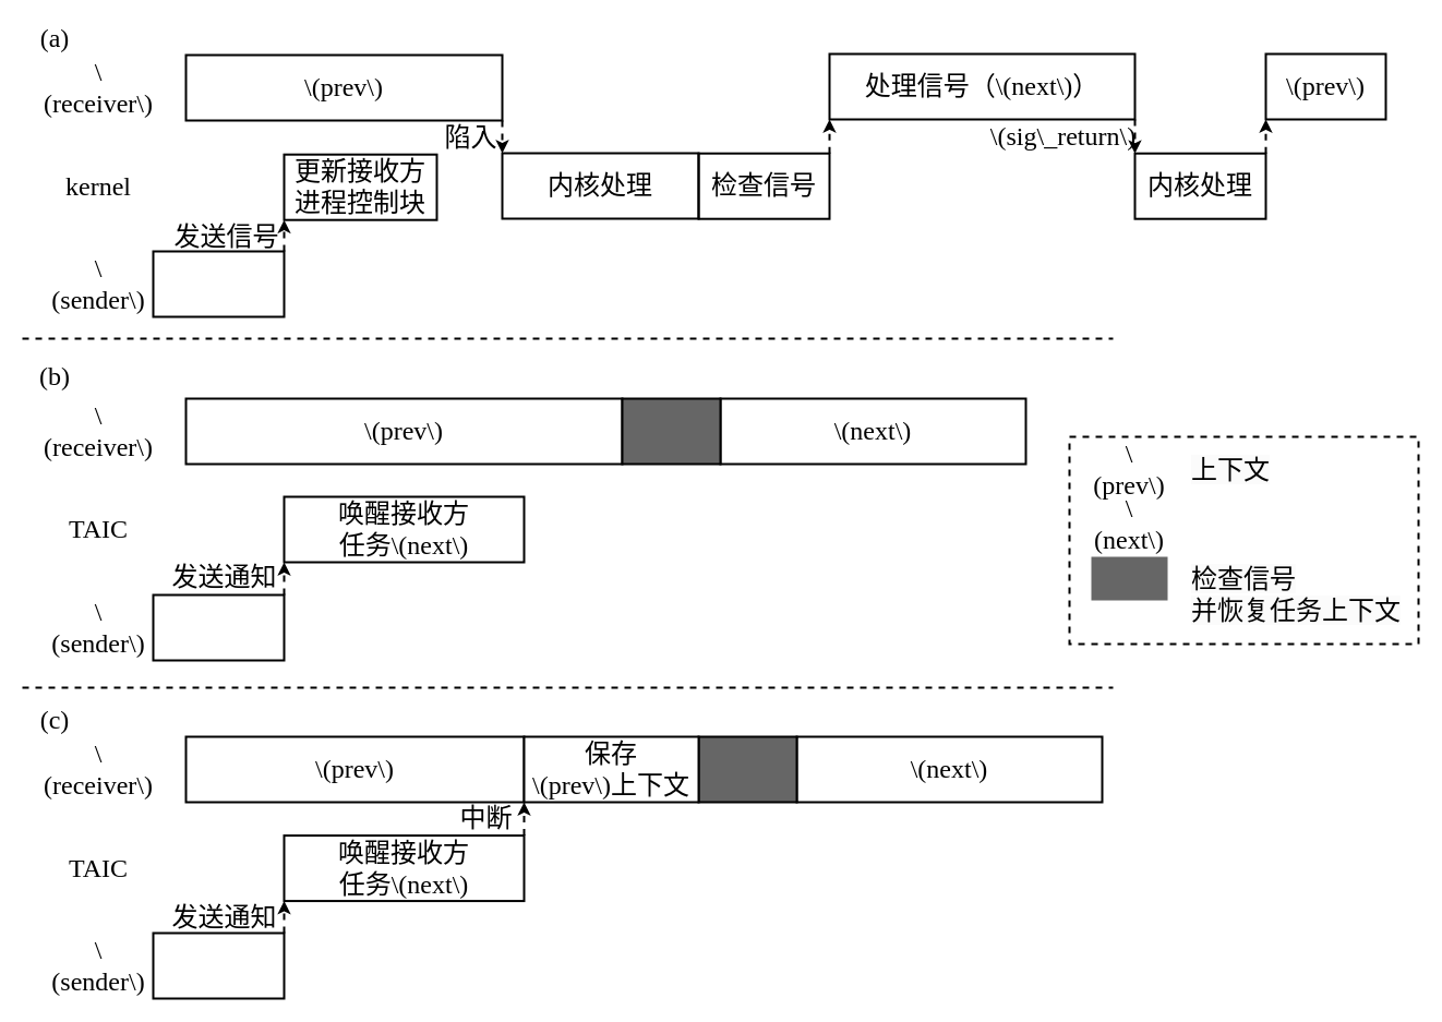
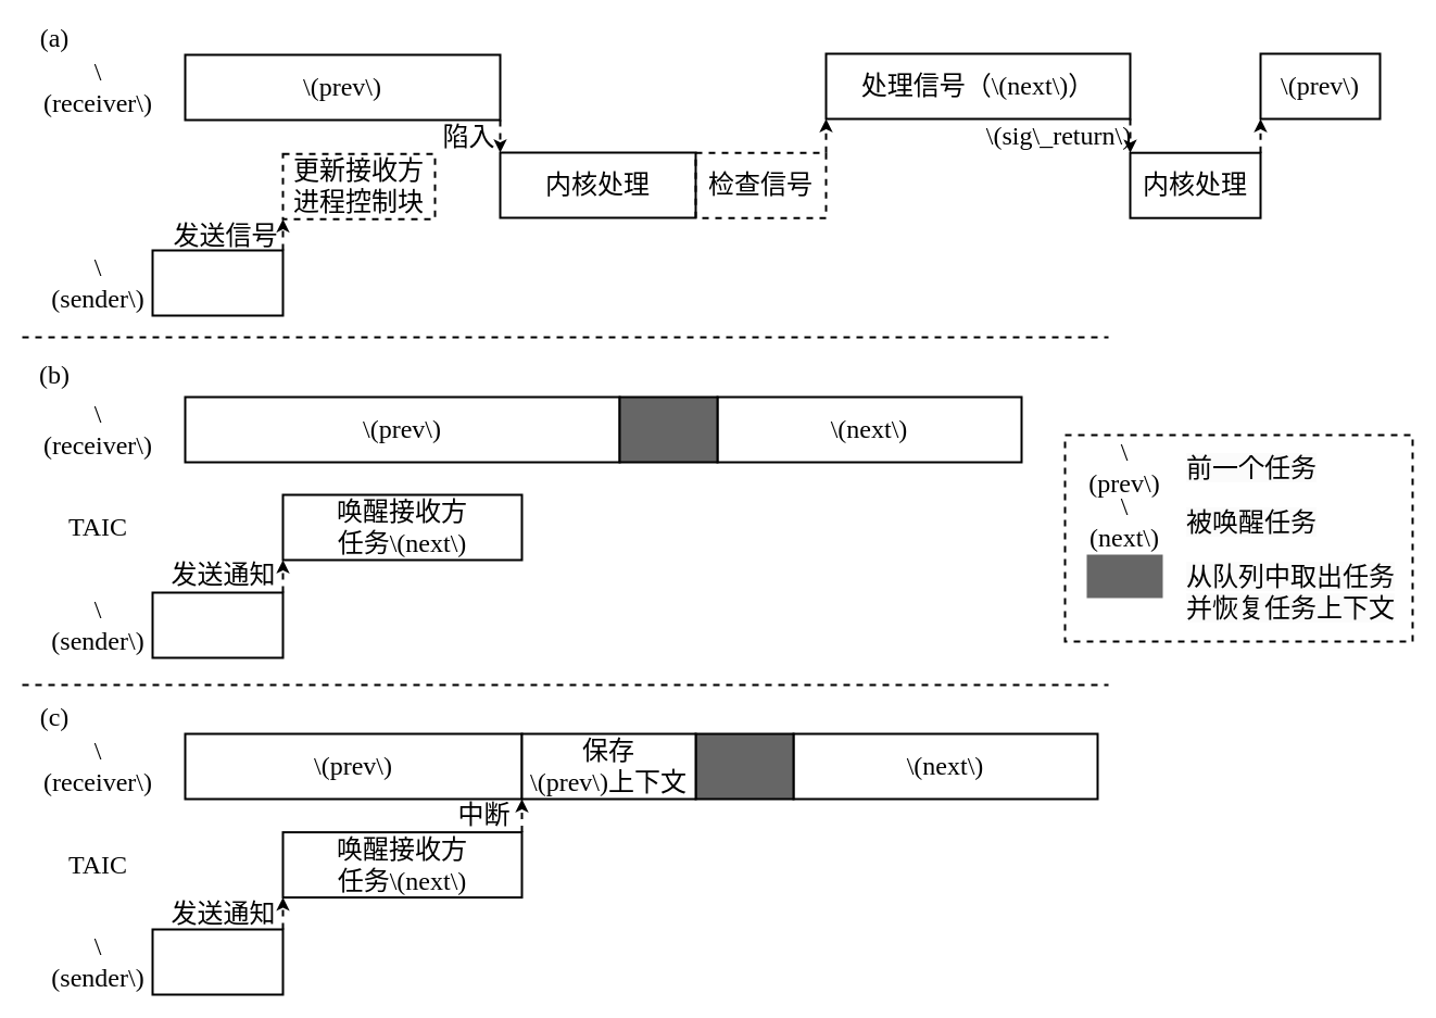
- <mxCell id="23" value="&lt;font face=&quot;宋体&quot;&gt;&lt;span style=&quot;font-size: 24px;&quot;&gt;检查信号&lt;/span&gt;&lt;/font&gt;" style="rounded=0;whiteSpace=wrap;html=1;strokeWidth=2;fillColor=none;" vertex="1" parent="1"><mxGeometry x="640" y="140.2" width="120" height="60" as="geometry" /></mxCell>
+ <mxCell id="23" value="&lt;font face=&quot;宋体&quot;&gt;&lt;span style=&quot;font-size: 24px;&quot;&gt;检查信号&lt;/span&gt;&lt;/font&gt;" style="rounded=0;whiteSpace=wrap;html=1;strokeWidth=2;fillColor=none;dashed=1;" vertex="1" parent="1"><mxGeometry x="640" y="140.2" width="120" height="60" as="geometry" /></mxCell>
- <mxCell id="16" value="&lt;span style=&quot;font-size: 24px;&quot;&gt;&lt;font face=&quot;Times New Roman&quot;&gt;kernel&lt;/font&gt;&lt;/span&gt;" style="text;html=1;align=center;verticalAlign=middle;whiteSpace=wrap;rounded=0;" vertex="1" parent="1"><mxGeometry x="60" y="156.2" width="60" height="30" as="geometry" /></mxCell>
- <mxCell id="20" value="&lt;font style=&quot;font-size: 24px;&quot; face=&quot;宋体&quot;&gt;更新接收方进程控制块&lt;/font&gt;" style="rounded=0;whiteSpace=wrap;html=1;strokeWidth=2;fillColor=none;" vertex="1" parent="1"><mxGeometry x="260" y="141.2" width="140" height="60" as="geometry" /></mxCell>
+ <mxCell id="20" value="&lt;font style=&quot;font-size: 24px;&quot; face=&quot;宋体&quot;&gt;更新接收方进程控制块&lt;/font&gt;" style="rounded=0;whiteSpace=wrap;html=1;strokeWidth=2;fillColor=none;dashed=1;" vertex="1" parent="1"><mxGeometry x="260" y="141.2" width="140" height="60" as="geometry" /></mxCell>
- <mxCell id="50" value="&lt;span style=&quot;color: rgb(0, 0, 0); font-size: 24px; font-style: normal; font-variant-ligatures: normal; font-variant-caps: normal; font-weight: 400; letter-spacing: normal; orphans: 2; text-align: center; text-indent: 0px; text-transform: none; widows: 2; word-spacing: 0px; -webkit-text-stroke-width: 0px; white-space: nowrap; background-color: rgb(251, 251, 251); text-decoration-thickness: initial; text-decoration-style: initial; text-decoration-color: initial; float: none; display: inline !important;&quot;&gt;&lt;font face=&quot;宋体&quot;&gt;上下文&lt;/font&gt;&lt;/span&gt;" style="text;whiteSpace=wrap;html=1;strokeColor=none;" vertex="1" parent="1"><mxGeometry x="1090" y="410" width="130" height="40" as="geometry" /></mxCell>
+ <mxCell id="50" value="&lt;span style=&quot;color: rgb(0, 0, 0); font-size: 24px; font-style: normal; font-variant-ligatures: normal; font-variant-caps: normal; font-weight: 400; letter-spacing: normal; orphans: 2; text-align: center; text-indent: 0px; text-transform: none; widows: 2; word-spacing: 0px; -webkit-text-stroke-width: 0px; white-space: nowrap; background-color: rgb(251, 251, 251); text-decoration-thickness: initial; text-decoration-style: initial; text-decoration-color: initial; float: none; display: inline !important;&quot;&gt;&lt;font face=&quot;宋体&quot;&gt;前一个任务&lt;/font&gt;&lt;/span&gt;" style="text;whiteSpace=wrap;html=1;strokeColor=none;" vertex="1" parent="1"><mxGeometry x="1090" y="410" width="130" height="40" as="geometry" /></mxCell>
+ <mxCell id="51" value="&lt;span style=&quot;color: rgb(0, 0, 0); font-size: 24px; font-style: normal; font-variant-ligatures: normal; font-variant-caps: normal; font-weight: 400; letter-spacing: normal; orphans: 2; text-align: center; text-indent: 0px; text-transform: none; widows: 2; word-spacing: 0px; -webkit-text-stroke-width: 0px; white-space: nowrap; background-color: rgb(251, 251, 251); text-decoration-thickness: initial; text-decoration-style: initial; text-decoration-color: initial; float: none; display: inline !important;&quot;&gt;&lt;font face=&quot;宋体&quot;&gt;被唤醒任务&lt;/font&gt;&lt;/span&gt;" style="text;whiteSpace=wrap;html=1;strokeColor=none;" vertex="1" parent="1"><mxGeometry x="1090" y="460" width="130" height="40" as="geometry" /></mxCell>
- <mxCell id="55" value="&lt;span style=&quot;color: rgb(0, 0, 0); font-size: 24px; font-style: normal; font-variant-ligatures: normal; font-variant-caps: normal; font-weight: 400; letter-spacing: normal; orphans: 2; text-align: center; text-indent: 0px; text-transform: none; widows: 2; word-spacing: 0px; -webkit-text-stroke-width: 0px; white-space: nowrap; background-color: rgb(251, 251, 251); text-decoration-thickness: initial; text-decoration-style: initial; text-decoration-color: initial; float: none; display: inline !important;&quot;&gt;&lt;font face=&quot;宋体&quot;&gt;检查信号&lt;/font&gt;&lt;/span&gt;&lt;div&gt;&lt;span style=&quot;color: rgb(0, 0, 0); font-size: 24px; font-style: normal; font-variant-ligatures: normal; font-variant-caps: normal; font-weight: 400; letter-spacing: normal; orphans: 2; text-align: center; text-indent: 0px; text-transform: none; widows: 2; word-spacing: 0px; -webkit-text-stroke-width: 0px; white-space: nowrap; background-color: rgb(251, 251, 251); text-decoration-thickness: initial; text-decoration-style: initial; text-decoration-color: initial; float: none; display: inline !important;&quot;&gt;&lt;font face=&quot;宋体&quot;&gt;并恢复任务上下文&lt;/font&gt;&lt;/span&gt;&lt;/div&gt;" style="text;whiteSpace=wrap;html=1;strokeColor=none;" vertex="1" parent="1"><mxGeometry x="1090" y="510" width="200" height="70" as="geometry" /></mxCell>
+ <mxCell id="55" value="&lt;span style=&quot;color: rgb(0, 0, 0); font-size: 24px; font-style: normal; font-variant-ligatures: normal; font-variant-caps: normal; font-weight: 400; letter-spacing: normal; orphans: 2; text-align: center; text-indent: 0px; text-transform: none; widows: 2; word-spacing: 0px; -webkit-text-stroke-width: 0px; white-space: nowrap; background-color: rgb(251, 251, 251); text-decoration-thickness: initial; text-decoration-style: initial; text-decoration-color: initial; float: none; display: inline !important;&quot;&gt;&lt;font face=&quot;宋体&quot;&gt;从队列中取出任务&lt;/font&gt;&lt;/span&gt;&lt;div&gt;&lt;span style=&quot;color: rgb(0, 0, 0); font-size: 24px; font-style: normal; font-variant-ligatures: normal; font-variant-caps: normal; font-weight: 400; letter-spacing: normal; orphans: 2; text-align: center; text-indent: 0px; text-transform: none; widows: 2; word-spacing: 0px; -webkit-text-stroke-width: 0px; white-space: nowrap; background-color: rgb(251, 251, 251); text-decoration-thickness: initial; text-decoration-style: initial; text-decoration-color: initial; float: none; display: inline !important;&quot;&gt;&lt;font face=&quot;宋体&quot;&gt;并恢复任务上下文&lt;/font&gt;&lt;/span&gt;&lt;/div&gt;" style="text;whiteSpace=wrap;html=1;strokeColor=none;" vertex="1" parent="1"><mxGeometry x="1090" y="510" width="200" height="70" as="geometry" /></mxCell>
